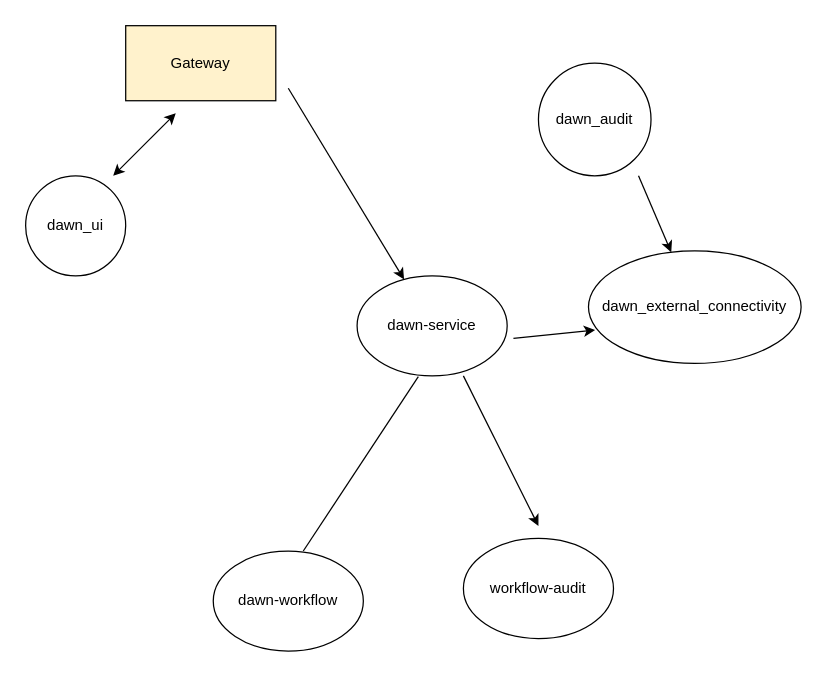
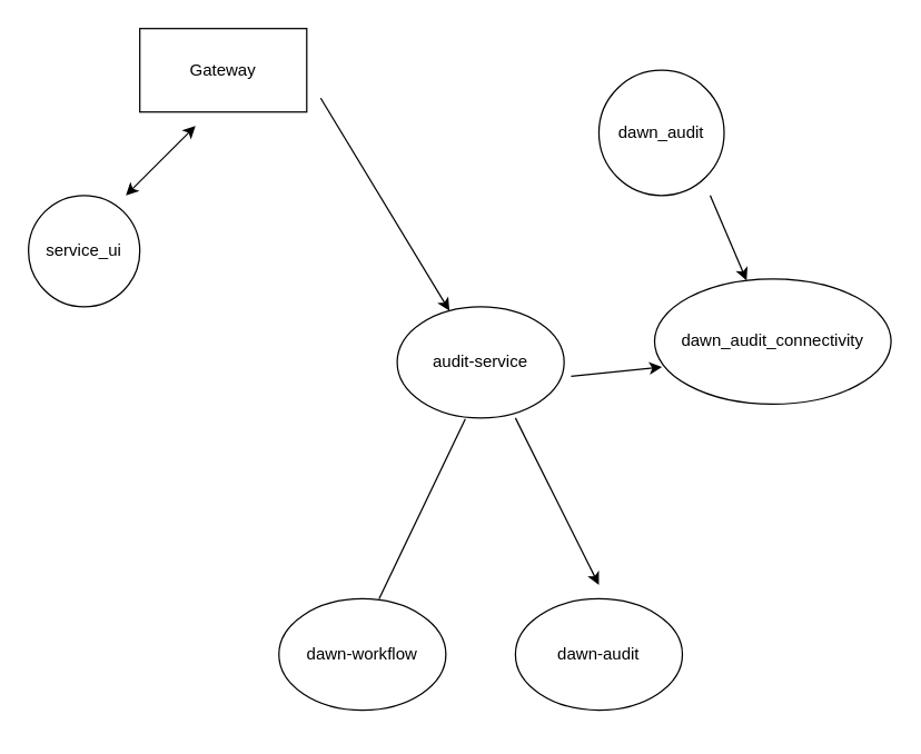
- <mxCell id="2" value="Gateway" style="rounded=0;whiteSpace=wrap;html=1;fillColor=#fff2cc;" vertex="1" parent="1"><mxGeometry x="100" y="20" width="120" height="60" as="geometry" /></mxCell>
+ <mxCell id="2" value="Gateway" style="rounded=0;whiteSpace=wrap;html=1;" vertex="1" parent="1"><mxGeometry x="100" y="20" width="120" height="60" as="geometry" /></mxCell>
- <mxCell id="6" value="dawn_ui" style="ellipse;whiteSpace=wrap;html=1;aspect=fixed;" vertex="1" parent="1"><mxGeometry x="20" y="140" width="80" height="80" as="geometry" /></mxCell>
+ <mxCell id="6" value="service_ui" style="ellipse;whiteSpace=wrap;html=1;aspect=fixed;" vertex="1" parent="1"><mxGeometry x="20" y="140" width="80" height="80" as="geometry" /></mxCell>
- <mxCell id="4" value="dawn_external_connectivity" style="ellipse;whiteSpace=wrap;html=1;" vertex="1" parent="1"><mxGeometry x="470" y="200" width="170" height="90" as="geometry" /></mxCell>
+ <mxCell id="4" value="dawn_audit_connectivity" style="ellipse;whiteSpace=wrap;html=1;" vertex="1" parent="1"><mxGeometry x="470" y="200" width="170" height="90" as="geometry" /></mxCell>
- <mxCell id="3" value="dawn-service" style="ellipse;whiteSpace=wrap;html=1;" vertex="1" parent="1"><mxGeometry x="285" y="220" width="120" height="80" as="geometry" /></mxCell>
+ <mxCell id="3" value="audit-service" style="ellipse;whiteSpace=wrap;html=1;" vertex="1" parent="1"><mxGeometry x="285" y="220" width="120" height="80" as="geometry" /></mxCell>
- <mxCell id="11" value="workflow-audit" style="ellipse;whiteSpace=wrap;html=1;" vertex="1" parent="1"><mxGeometry x="370" y="430" width="120" height="80" as="geometry" /></mxCell>
+ <mxCell id="11" value="dawn-audit" style="ellipse;whiteSpace=wrap;html=1;" vertex="1" parent="1"><mxGeometry x="370" y="430" width="120" height="80" as="geometry" /></mxCell>
- <mxCell id="12" value="dawn-workflow" style="ellipse;whiteSpace=wrap;html=1;" vertex="1" parent="1"><mxGeometry x="170" y="440" width="120" height="80" as="geometry" /></mxCell>
+ <mxCell id="12" value="dawn-workflow" style="ellipse;whiteSpace=wrap;html=1;" vertex="1" parent="1"><mxGeometry x="200" y="430" width="120" height="80" as="geometry" /></mxCell>
